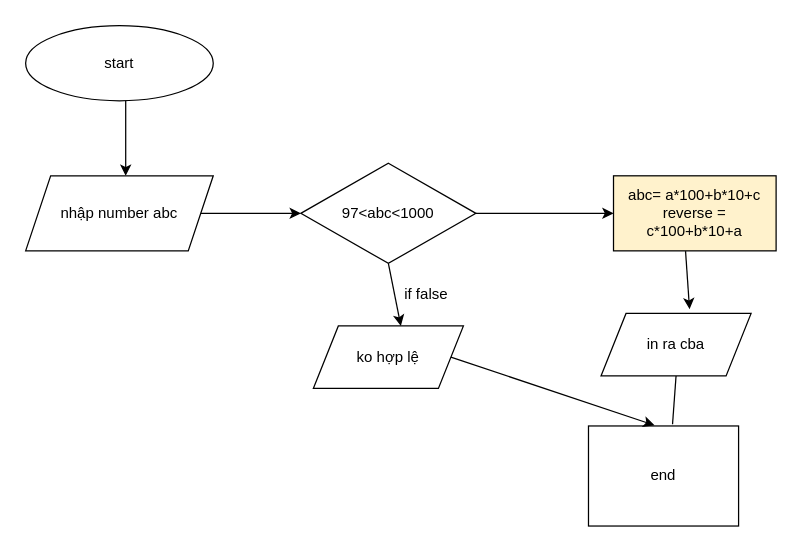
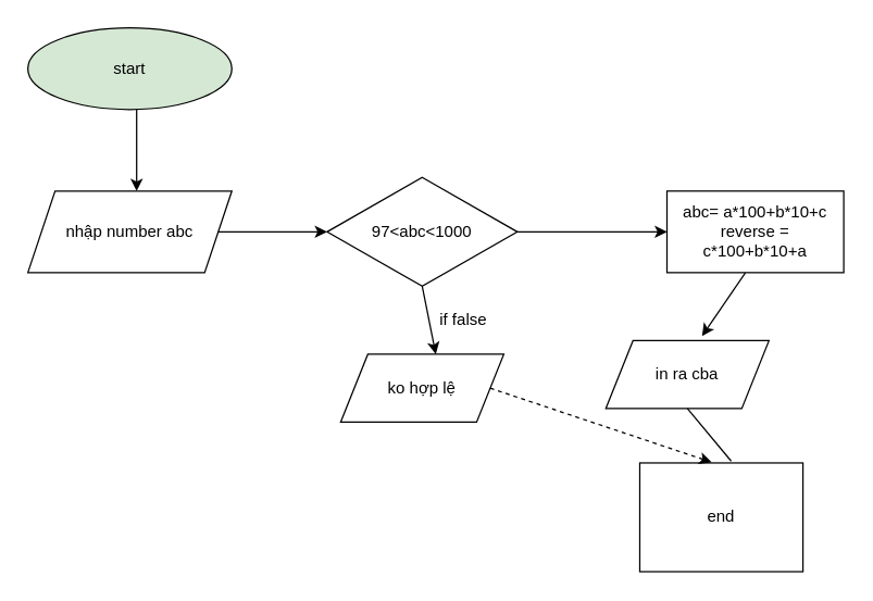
- <mxCell id="2" value="start" style="ellipse;whiteSpace=wrap;html=1;" parent="1" vertex="1"><mxGeometry x="20" y="20" width="150" height="60" as="geometry" /></mxCell>
+ <mxCell id="2" value="start" style="ellipse;whiteSpace=wrap;html=1;fillColor=#d5e8d4;" parent="1" vertex="1"><mxGeometry x="20" y="20" width="150" height="60" as="geometry" /></mxCell>
- <mxCell id="10" value="abc= a*100+b*10+c&lt;br&gt;reverse = c*100+b*10+a" style="rounded=0;whiteSpace=wrap;html=1;fillColor=#fff2cc;" parent="1" vertex="1"><mxGeometry x="490" y="140" width="130" height="60" as="geometry" /></mxCell>
+ <mxCell id="10" value="abc= a*100+b*10+c&lt;br&gt;reverse = c*100+b*10+a" style="rounded=0;whiteSpace=wrap;html=1;" parent="1" vertex="1"><mxGeometry x="490" y="140" width="130" height="60" as="geometry" /></mxCell>
- <mxCell id="13" value="in ra cba" style="shape=parallelogram;perimeter=parallelogramPerimeter;whiteSpace=wrap;html=1;fixedSize=1;" parent="1" vertex="1"><mxGeometry x="480" y="250" width="120" height="50" as="geometry" /></mxCell>
+ <mxCell id="13" value="in ra cba" style="shape=parallelogram;perimeter=parallelogramPerimeter;whiteSpace=wrap;html=1;fixedSize=1;" parent="1" vertex="1"><mxGeometry x="445" y="250" width="120" height="50" as="geometry" /></mxCell>
- <mxCell id="16" value="" style="endArrow=classic;html=1;rounded=0;exitX=1;exitY=0.5;exitDx=0;exitDy=0;entryX=0.44;entryY=-0.007;entryDx=0;entryDy=0;entryPerimeter=0;" parent="1" source="12" target="11" edge="1"><mxGeometry width="50" height="50" relative="1" as="geometry"><mxPoint x="490" y="270" as="sourcePoint" /><mxPoint x="540" y="220" as="targetPoint" /></mxGeometry></mxCell>
+ <mxCell id="16" value="" style="endArrow=classic;html=1;rounded=0;exitX=1;exitY=0.5;exitDx=0;exitDy=0;entryX=0.44;entryY=-0.007;entryDx=0;entryDy=0;entryPerimeter=0;dashed=1;" parent="1" source="12" target="11" edge="1"><mxGeometry width="50" height="50" relative="1" as="geometry"><mxPoint x="490" y="270" as="sourcePoint" /><mxPoint x="540" y="220" as="targetPoint" /></mxGeometry></mxCell>
